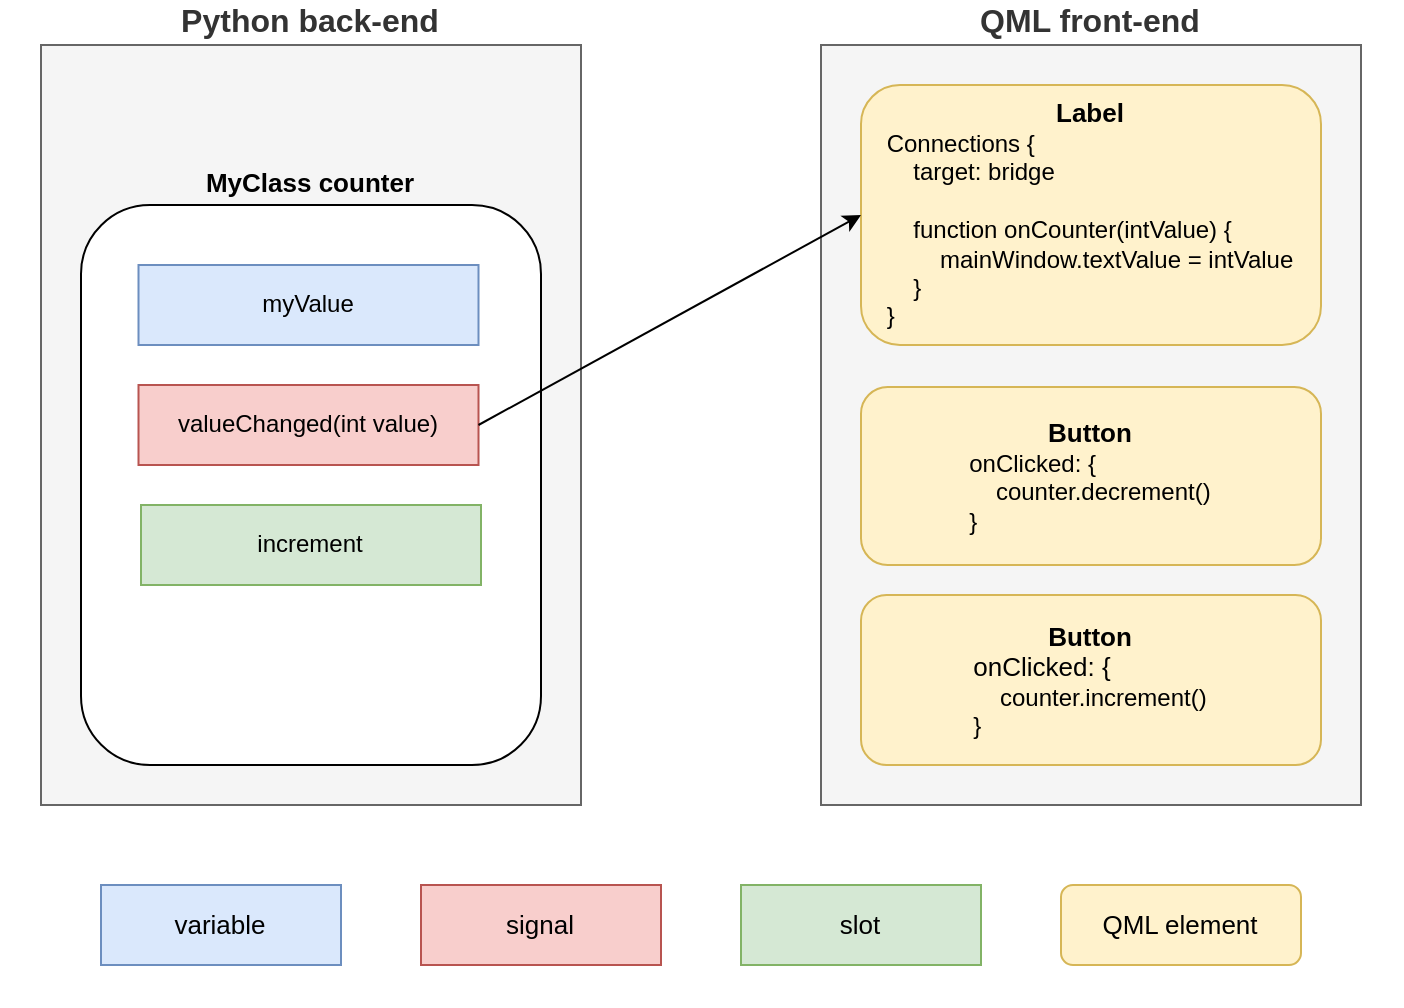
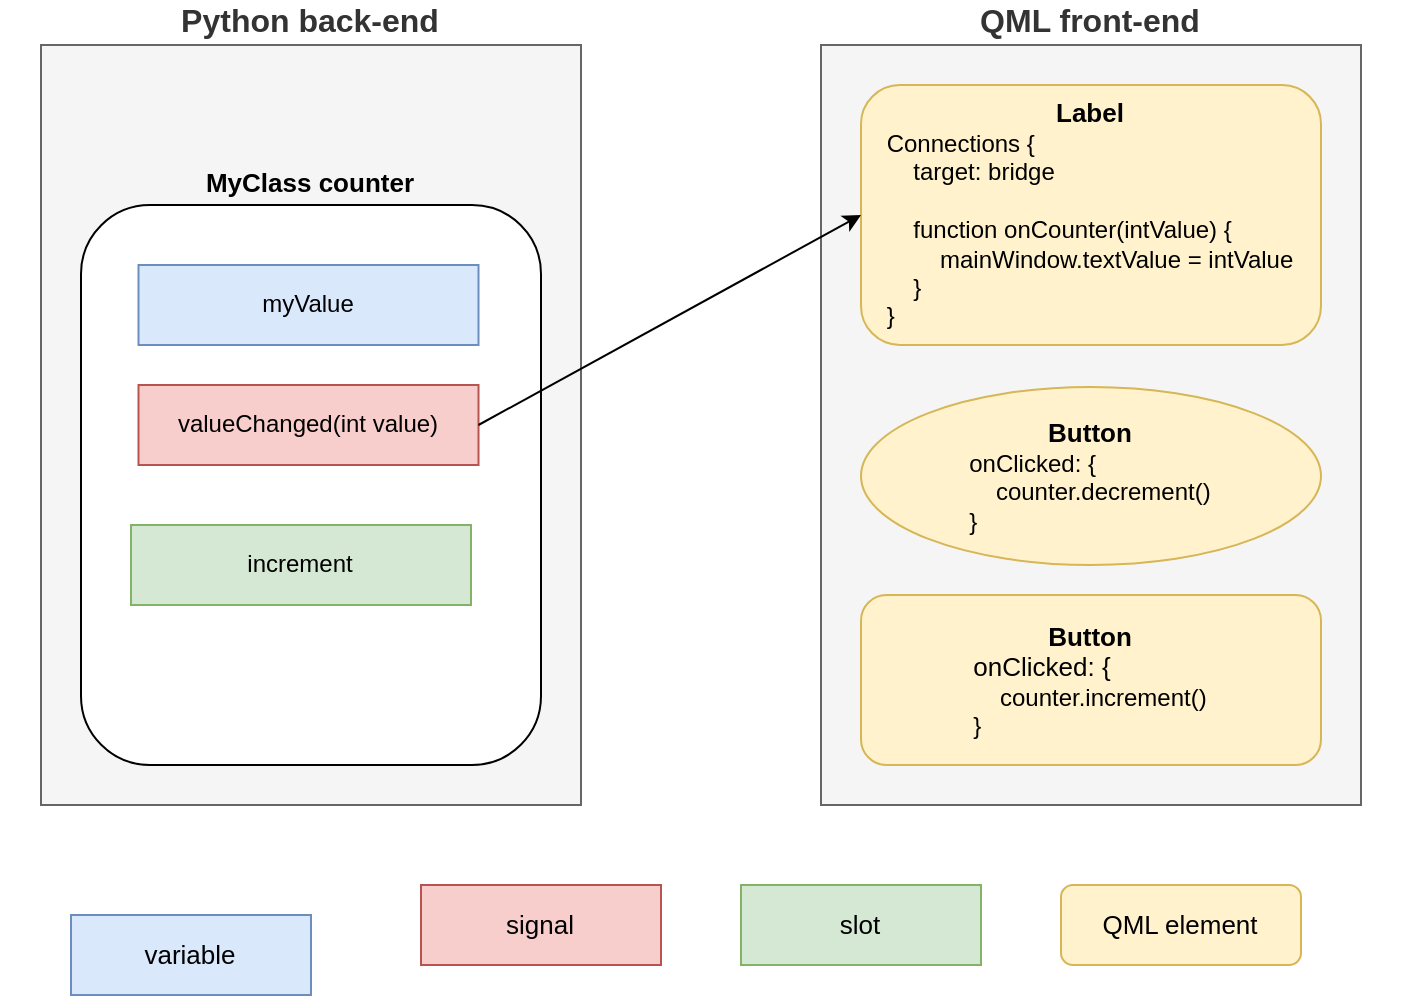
- <mxCell id="9" value="&lt;div&gt;&lt;b&gt;&lt;font style=&quot;font-size: 13px&quot;&gt;Button&lt;/font&gt;&lt;/b&gt;&lt;/div&gt;&lt;div style=&quot;text-align: left&quot;&gt;onClicked: {&lt;/div&gt;&lt;div style=&quot;text-align: left&quot;&gt;&amp;nbsp; &amp;nbsp; counter.decrement()&lt;/div&gt;&lt;div style=&quot;text-align: left&quot;&gt;}&lt;/div&gt;" style="rounded=1;whiteSpace=wrap;html=1;fillColor=#fff2cc;strokeColor=#d6b656;" vertex="1" parent="6"><mxGeometry x="20" y="171" width="230" height="89" as="geometry" /></mxCell>
+ <mxCell id="9" value="&lt;div&gt;&lt;b&gt;&lt;font style=&quot;font-size: 13px&quot;&gt;Button&lt;/font&gt;&lt;/b&gt;&lt;/div&gt;&lt;div style=&quot;text-align: left&quot;&gt;onClicked: {&lt;/div&gt;&lt;div style=&quot;text-align: left&quot;&gt;&amp;nbsp; &amp;nbsp; counter.decrement()&lt;/div&gt;&lt;div style=&quot;text-align: left&quot;&gt;}&lt;/div&gt;" style="ellipse;whiteSpace=wrap;html=1;fillColor=#fff2cc;strokeColor=#d6b656;" vertex="1" parent="6"><mxGeometry x="20" y="171" width="230" height="89" as="geometry" /></mxCell>
- <mxCell id="14" value="increment" style="rounded=0;whiteSpace=wrap;html=1;fontSize=12;fillColor=#d5e8d4;strokeColor=#82b366;" vertex="1" parent="11"><mxGeometry x="50" y="230" width="170" height="40" as="geometry" /></mxCell>
+ <mxCell id="14" value="increment" style="rounded=0;whiteSpace=wrap;html=1;fontSize=12;fillColor=#d5e8d4;strokeColor=#82b366;" vertex="1" parent="11"><mxGeometry x="45" y="240" width="170" height="40" as="geometry" /></mxCell>
- <mxCell id="2" value="&lt;font style=&quot;font-size: 13px&quot;&gt;variable&lt;/font&gt;" style="rounded=0;whiteSpace=wrap;html=1;fontSize=12;fillColor=#dae8fc;strokeColor=#6c8ebf;" vertex="1" parent="1"><mxGeometry x="50" y="440" width="120" height="40" as="geometry" /></mxCell>
+ <mxCell id="2" value="&lt;font style=&quot;font-size: 13px&quot;&gt;variable&lt;/font&gt;" style="rounded=0;whiteSpace=wrap;html=1;fontSize=12;fillColor=#dae8fc;strokeColor=#6c8ebf;" vertex="1" parent="1"><mxGeometry x="35" y="455" width="120" height="40" as="geometry" /></mxCell>
